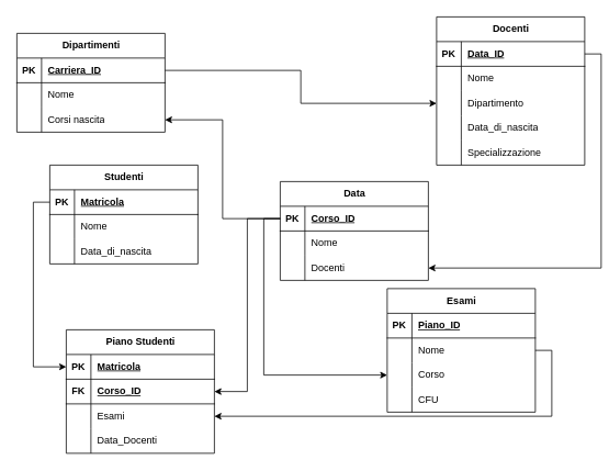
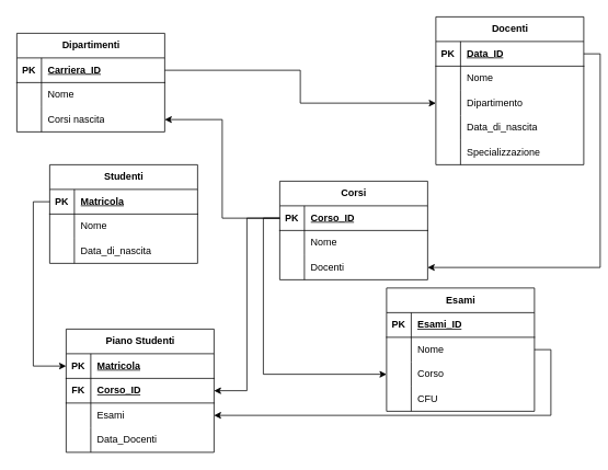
- <mxCell id="38" value="Data" style="shape=table;startSize=30;container=1;collapsible=1;childLayout=tableLayout;fixedRows=1;rowLines=0;fontStyle=1;align=center;resizeLast=1;html=1;" parent="1" vertex="1"><mxGeometry x="340" y="220" width="180" height="120" as="geometry" /></mxCell>
+ <mxCell id="38" value="Corsi" style="shape=table;startSize=30;container=1;collapsible=1;childLayout=tableLayout;fixedRows=1;rowLines=0;fontStyle=1;align=center;resizeLast=1;html=1;" parent="1" vertex="1"><mxGeometry x="340" y="220" width="180" height="120" as="geometry" /></mxCell>
- <mxCell id="53" value="Piano_ID" style="shape=partialRectangle;connectable=0;fillColor=none;top=0;left=0;bottom=0;right=0;align=left;spacingLeft=6;fontStyle=5;overflow=hidden;whiteSpace=wrap;html=1;" parent="51" vertex="1"><mxGeometry x="30" width="150" height="30" as="geometry"><mxRectangle width="150" height="30" as="alternateBounds" /></mxGeometry></mxCell>
+ <mxCell id="53" value="Esami_ID" style="shape=partialRectangle;connectable=0;fillColor=none;top=0;left=0;bottom=0;right=0;align=left;spacingLeft=6;fontStyle=5;overflow=hidden;whiteSpace=wrap;html=1;" parent="51" vertex="1"><mxGeometry x="30" width="150" height="30" as="geometry"><mxRectangle width="150" height="30" as="alternateBounds" /></mxGeometry></mxCell>
